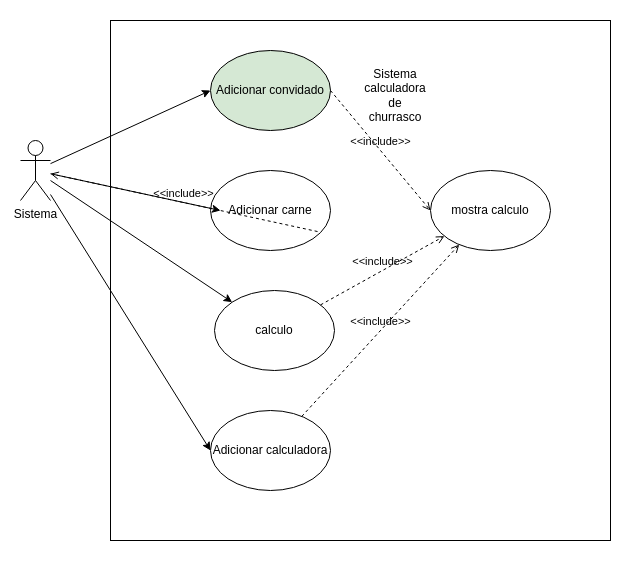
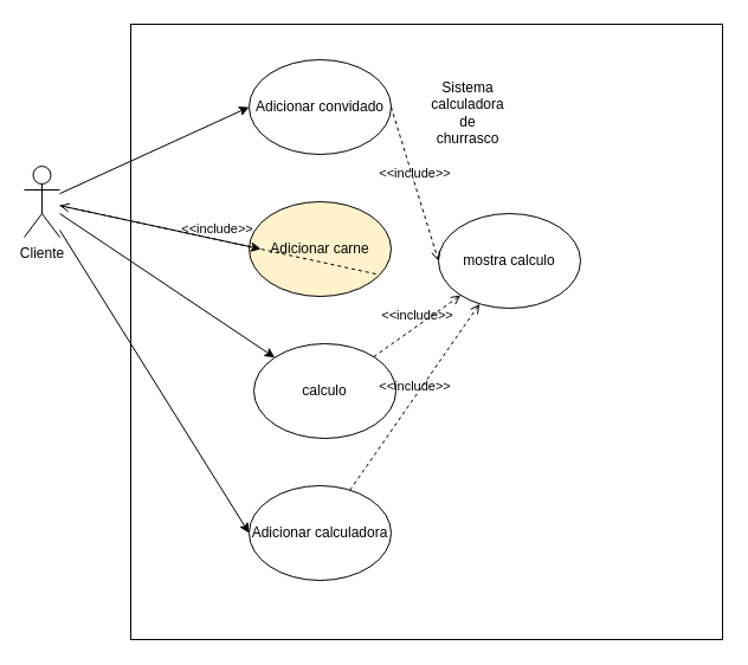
- <mxCell id="4" value="Adicionar convidado" style="ellipse;whiteSpace=wrap;html=1;fillColor=#d5e8d4;" vertex="1" parent="1"><mxGeometry x="210" y="50" width="120" height="80" as="geometry" /></mxCell>
+ <mxCell id="4" value="Adicionar convidado" style="ellipse;whiteSpace=wrap;html=1;" vertex="1" parent="1"><mxGeometry x="210" y="50" width="120" height="80" as="geometry" /></mxCell>
- <mxCell id="5" value="Adicionar carne" style="ellipse;whiteSpace=wrap;html=1;" vertex="1" parent="1"><mxGeometry x="210" y="170" width="120" height="80" as="geometry" /></mxCell>
+ <mxCell id="5" value="Adicionar carne" style="ellipse;whiteSpace=wrap;html=1;fillColor=#fff2cc;" vertex="1" parent="1"><mxGeometry x="210" y="170" width="120" height="80" as="geometry" /></mxCell>
- <mxCell id="8" value="mostra calculo " style="ellipse;whiteSpace=wrap;html=1;" vertex="1" parent="1"><mxGeometry x="430" y="170" width="120" height="80" as="geometry" /></mxCell>
+ <mxCell id="8" value="mostra calculo " style="ellipse;whiteSpace=wrap;html=1;" vertex="1" parent="1"><mxGeometry x="370" y="180" width="120" height="80" as="geometry" /></mxCell>
- <mxCell id="3" value="Sistema" style="shape=umlActor;verticalLabelPosition=bottom;verticalAlign=top;html=1;" vertex="1" parent="1"><mxGeometry x="20" y="140" width="30" height="60" as="geometry" /></mxCell>
+ <mxCell id="3" value="Cliente" style="shape=umlActor;verticalLabelPosition=bottom;verticalAlign=top;html=1;" vertex="1" parent="1"><mxGeometry x="20" y="140" width="30" height="60" as="geometry" /></mxCell>
